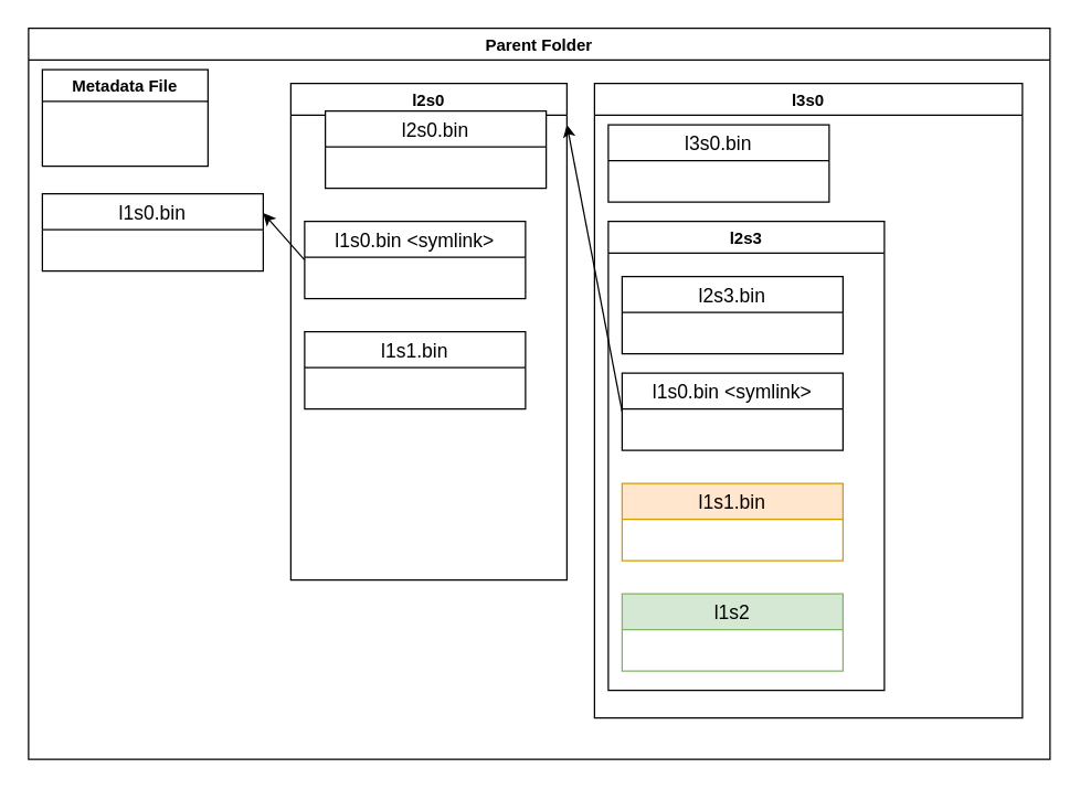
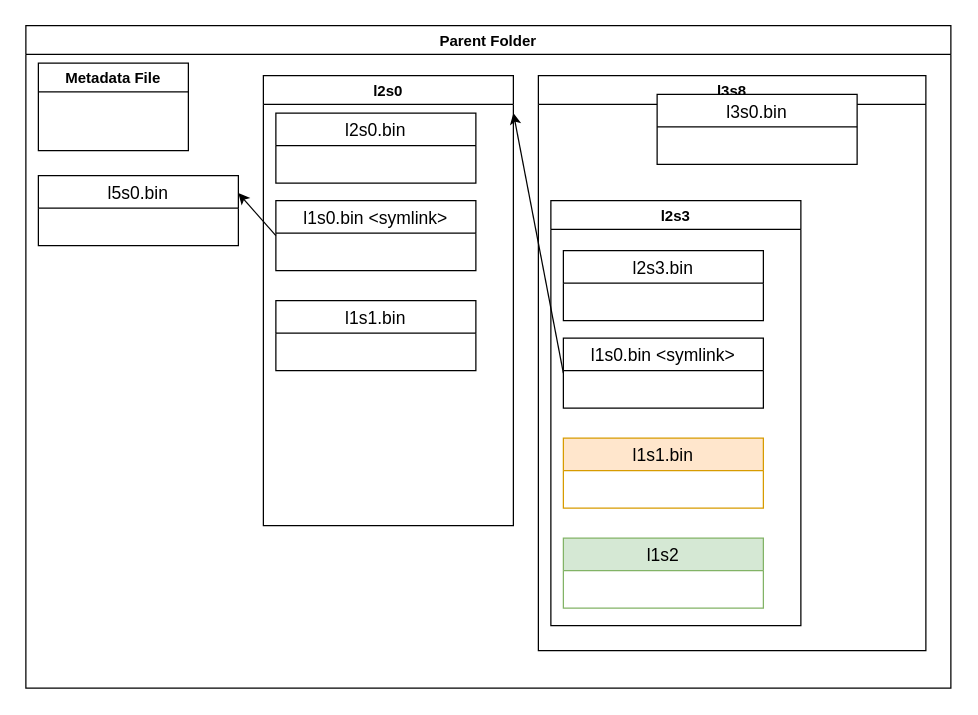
- <mxCell id="9" value="l3s0" style="swimlane;" parent="2" vertex="1"><mxGeometry x="410" y="40" width="310" height="460" as="geometry" /></mxCell>
+ <mxCell id="9" value="l3s8" style="swimlane;" parent="2" vertex="1"><mxGeometry x="410" y="40" width="310" height="460" as="geometry" /></mxCell>
- <mxCell id="8" value="l2s0.bin" style="swimlane;fontStyle=0;childLayout=stackLayout;horizontal=1;startSize=26;horizontalStack=0;resizeParent=1;resizeParentMax=0;resizeLast=0;collapsible=1;marginBottom=0;align=center;fontSize=14;" vertex="1" parent="5"><mxGeometry x="25" y="20" width="160" height="56" as="geometry" /></mxCell>
+ <mxCell id="8" value="l2s0.bin" style="swimlane;fontStyle=0;childLayout=stackLayout;horizontal=1;startSize=26;horizontalStack=0;resizeParent=1;resizeParentMax=0;resizeLast=0;collapsible=1;marginBottom=0;align=center;fontSize=14;" vertex="1" parent="5"><mxGeometry x="10" y="30" width="160" height="56" as="geometry" /></mxCell>
- <mxCell id="15" value="l3s0.bin" style="swimlane;fontStyle=0;childLayout=stackLayout;horizontal=1;startSize=26;horizontalStack=0;resizeParent=1;resizeParentMax=0;resizeLast=0;collapsible=1;marginBottom=0;align=center;fontSize=14;" vertex="1" parent="9"><mxGeometry x="10" y="30" width="160" height="56" as="geometry" /></mxCell>
+ <mxCell id="15" value="l3s0.bin" style="swimlane;fontStyle=0;childLayout=stackLayout;horizontal=1;startSize=26;horizontalStack=0;resizeParent=1;resizeParentMax=0;resizeLast=0;collapsible=1;marginBottom=0;align=center;fontSize=14;" vertex="1" parent="9"><mxGeometry x="95" y="15" width="160" height="56" as="geometry" /></mxCell>
- <mxCell id="4" value="l1s0.bin" style="swimlane;fontStyle=0;childLayout=stackLayout;horizontal=1;startSize=26;horizontalStack=0;resizeParent=1;resizeParentMax=0;resizeLast=0;collapsible=1;marginBottom=0;align=center;fontSize=14;" parent="2" vertex="1"><mxGeometry x="10" y="120" width="160" height="56" as="geometry" /></mxCell>
+ <mxCell id="4" value="l5s0.bin" style="swimlane;fontStyle=0;childLayout=stackLayout;horizontal=1;startSize=26;horizontalStack=0;resizeParent=1;resizeParentMax=0;resizeLast=0;collapsible=1;marginBottom=0;align=center;fontSize=14;" parent="2" vertex="1"><mxGeometry x="10" y="120" width="160" height="56" as="geometry" /></mxCell>
